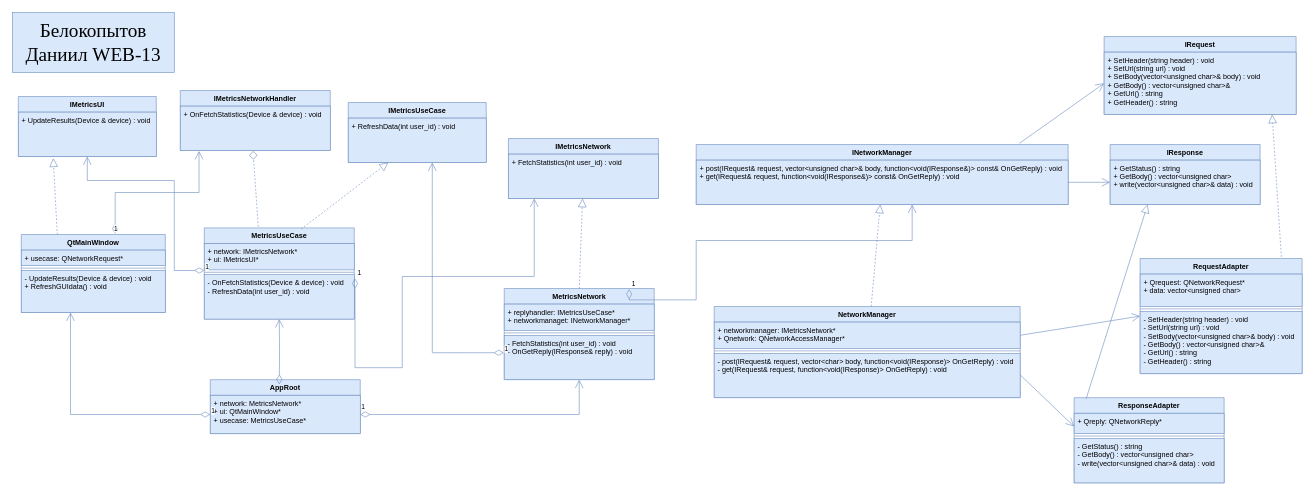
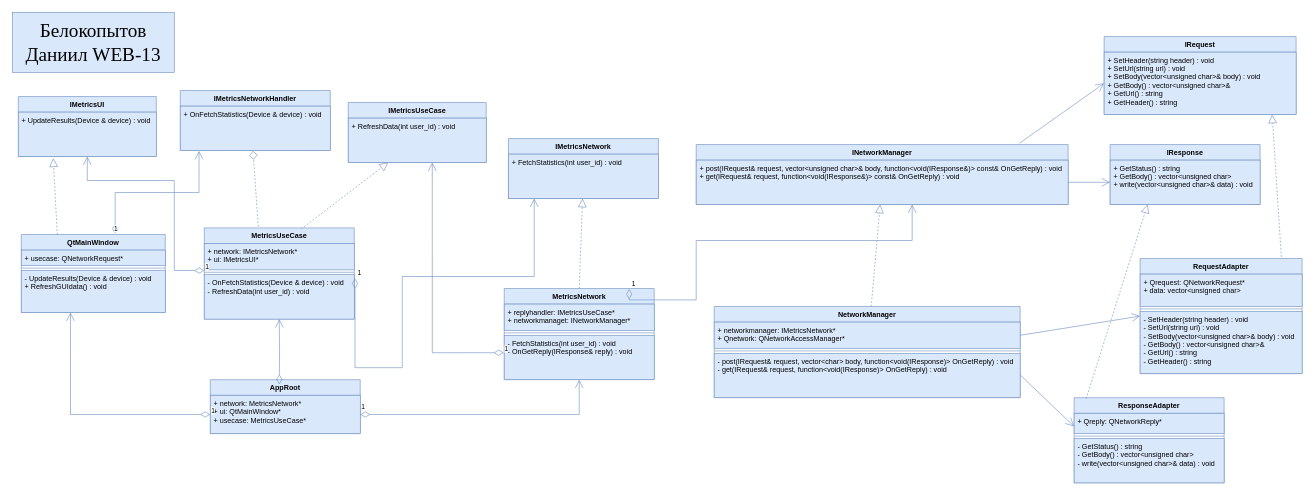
- <mxCell id="54" value="" style="endArrow=block;dashed=0;endFill=0;endSize=12;html=1;rounded=0;fillColor=#dae8fc;strokeColor=#6c8ebf;entryX=0.25;entryY=1;entryDx=0;entryDy=0;exitX=0.08;exitY=0.013;exitDx=0;exitDy=0;exitPerimeter=0;" edge="1" parent="1" source="48" target="39"><mxGeometry width="160" relative="1" as="geometry"><mxPoint x="1547.181" y="490" as="sourcePoint" /><mxPoint x="1533.807" y="360" as="targetPoint" /><Array as="points" /></mxGeometry></mxCell>
+ <mxCell id="54" value="" style="endArrow=block;dashed=1;endFill=0;endSize=12;html=1;rounded=0;fillColor=#dae8fc;strokeColor=#6c8ebf;entryX=0.25;entryY=1;entryDx=0;entryDy=0;exitX=0.08;exitY=0.013;exitDx=0;exitDy=0;exitPerimeter=0;" edge="1" parent="1" source="48" target="39"><mxGeometry width="160" relative="1" as="geometry"><mxPoint x="1547.181" y="490" as="sourcePoint" /><mxPoint x="1533.807" y="360" as="targetPoint" /><Array as="points" /></mxGeometry></mxCell>
